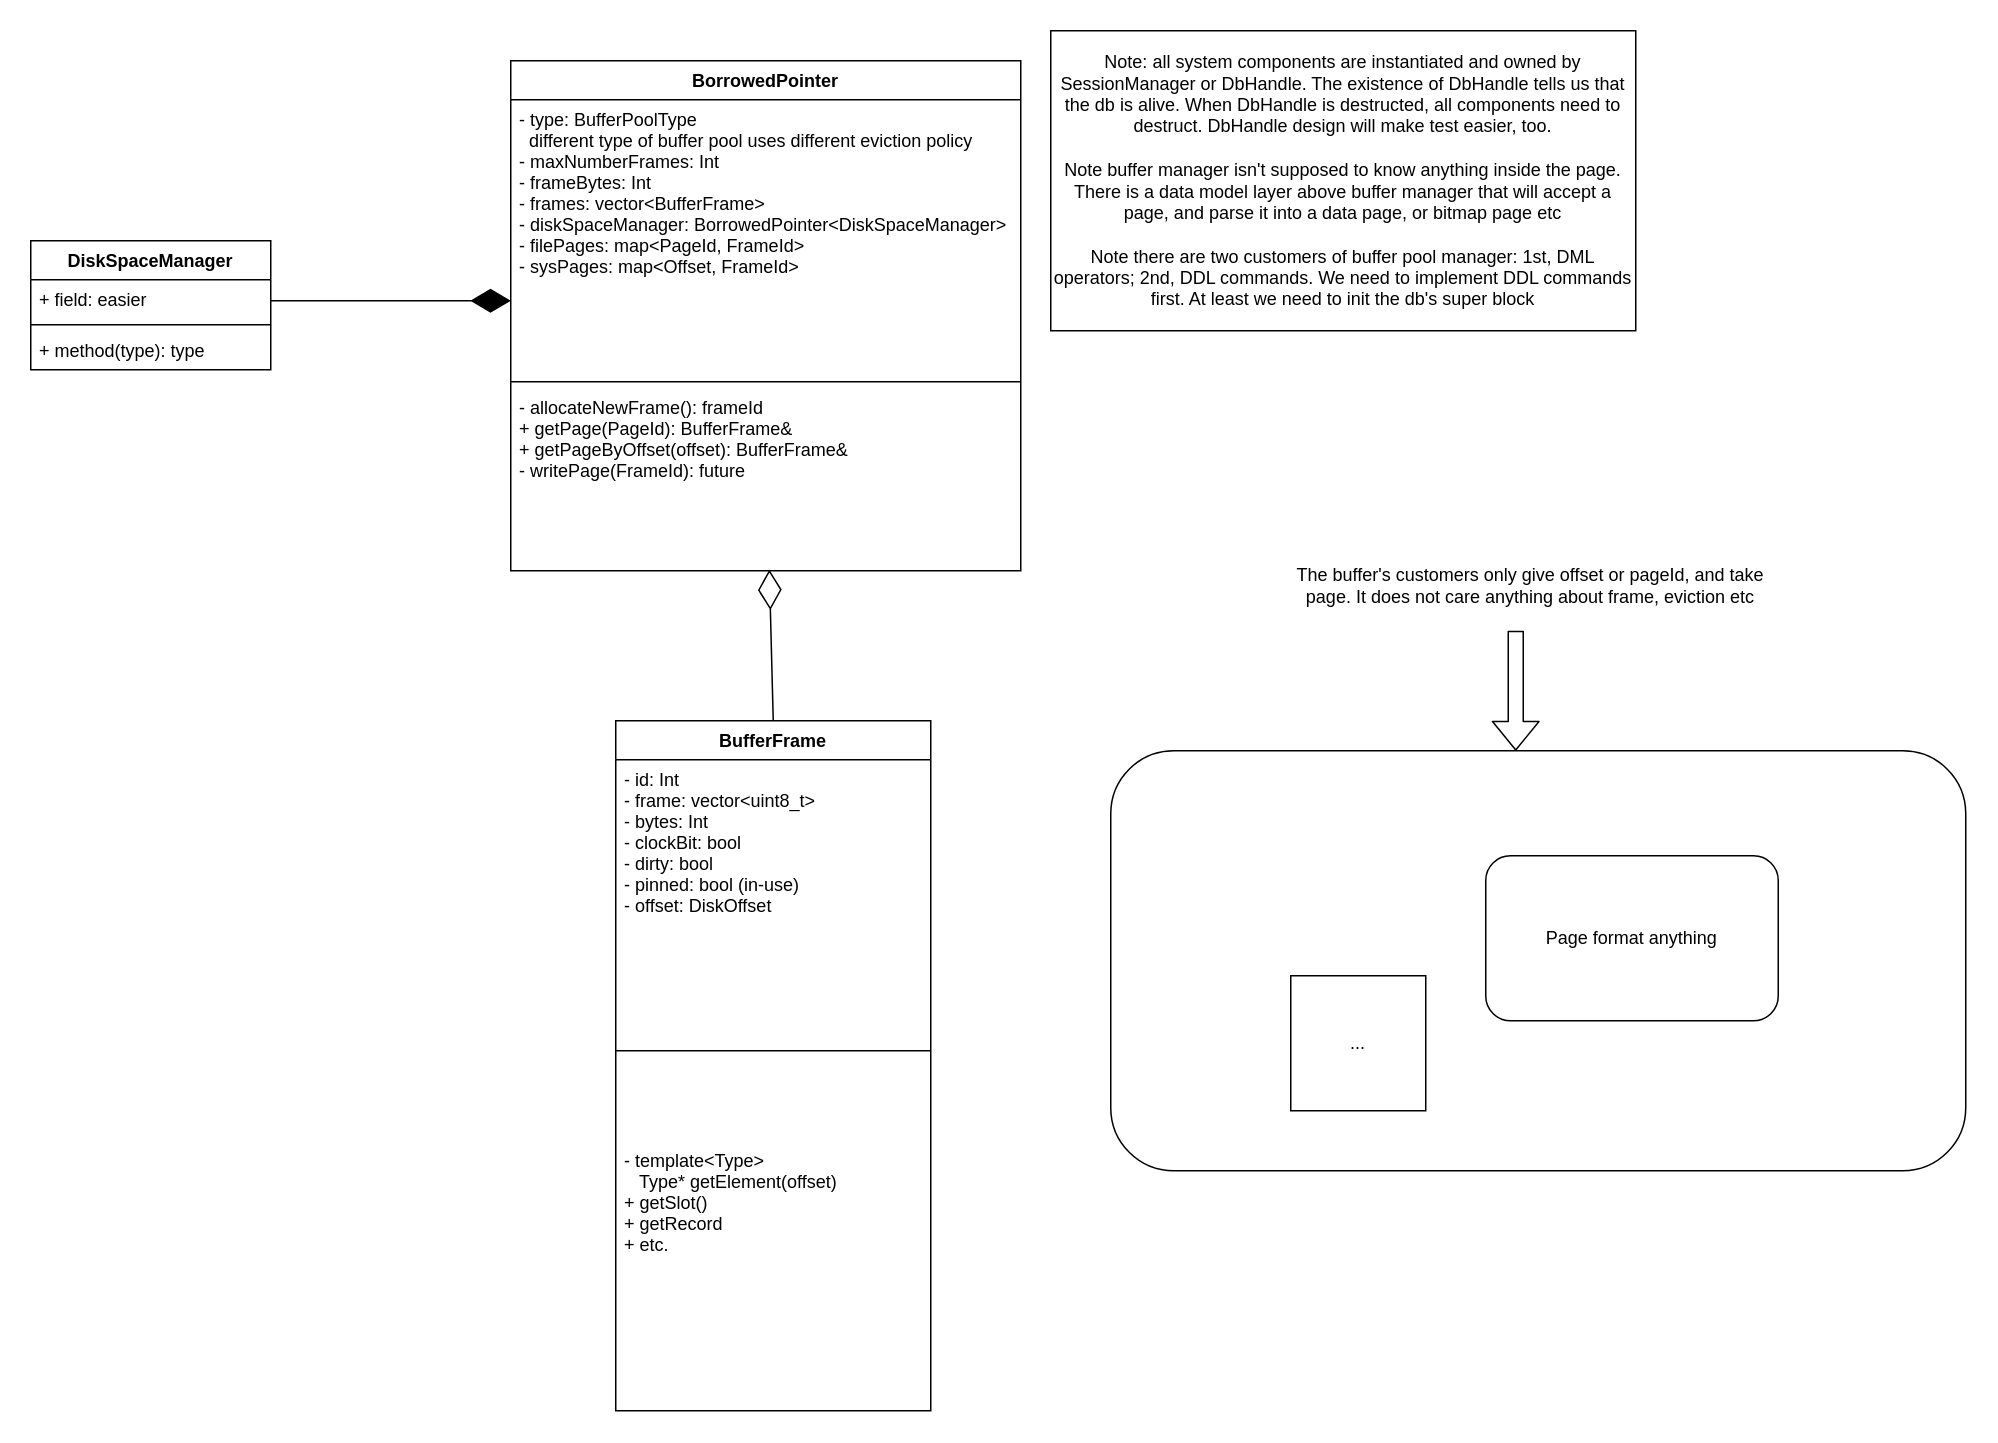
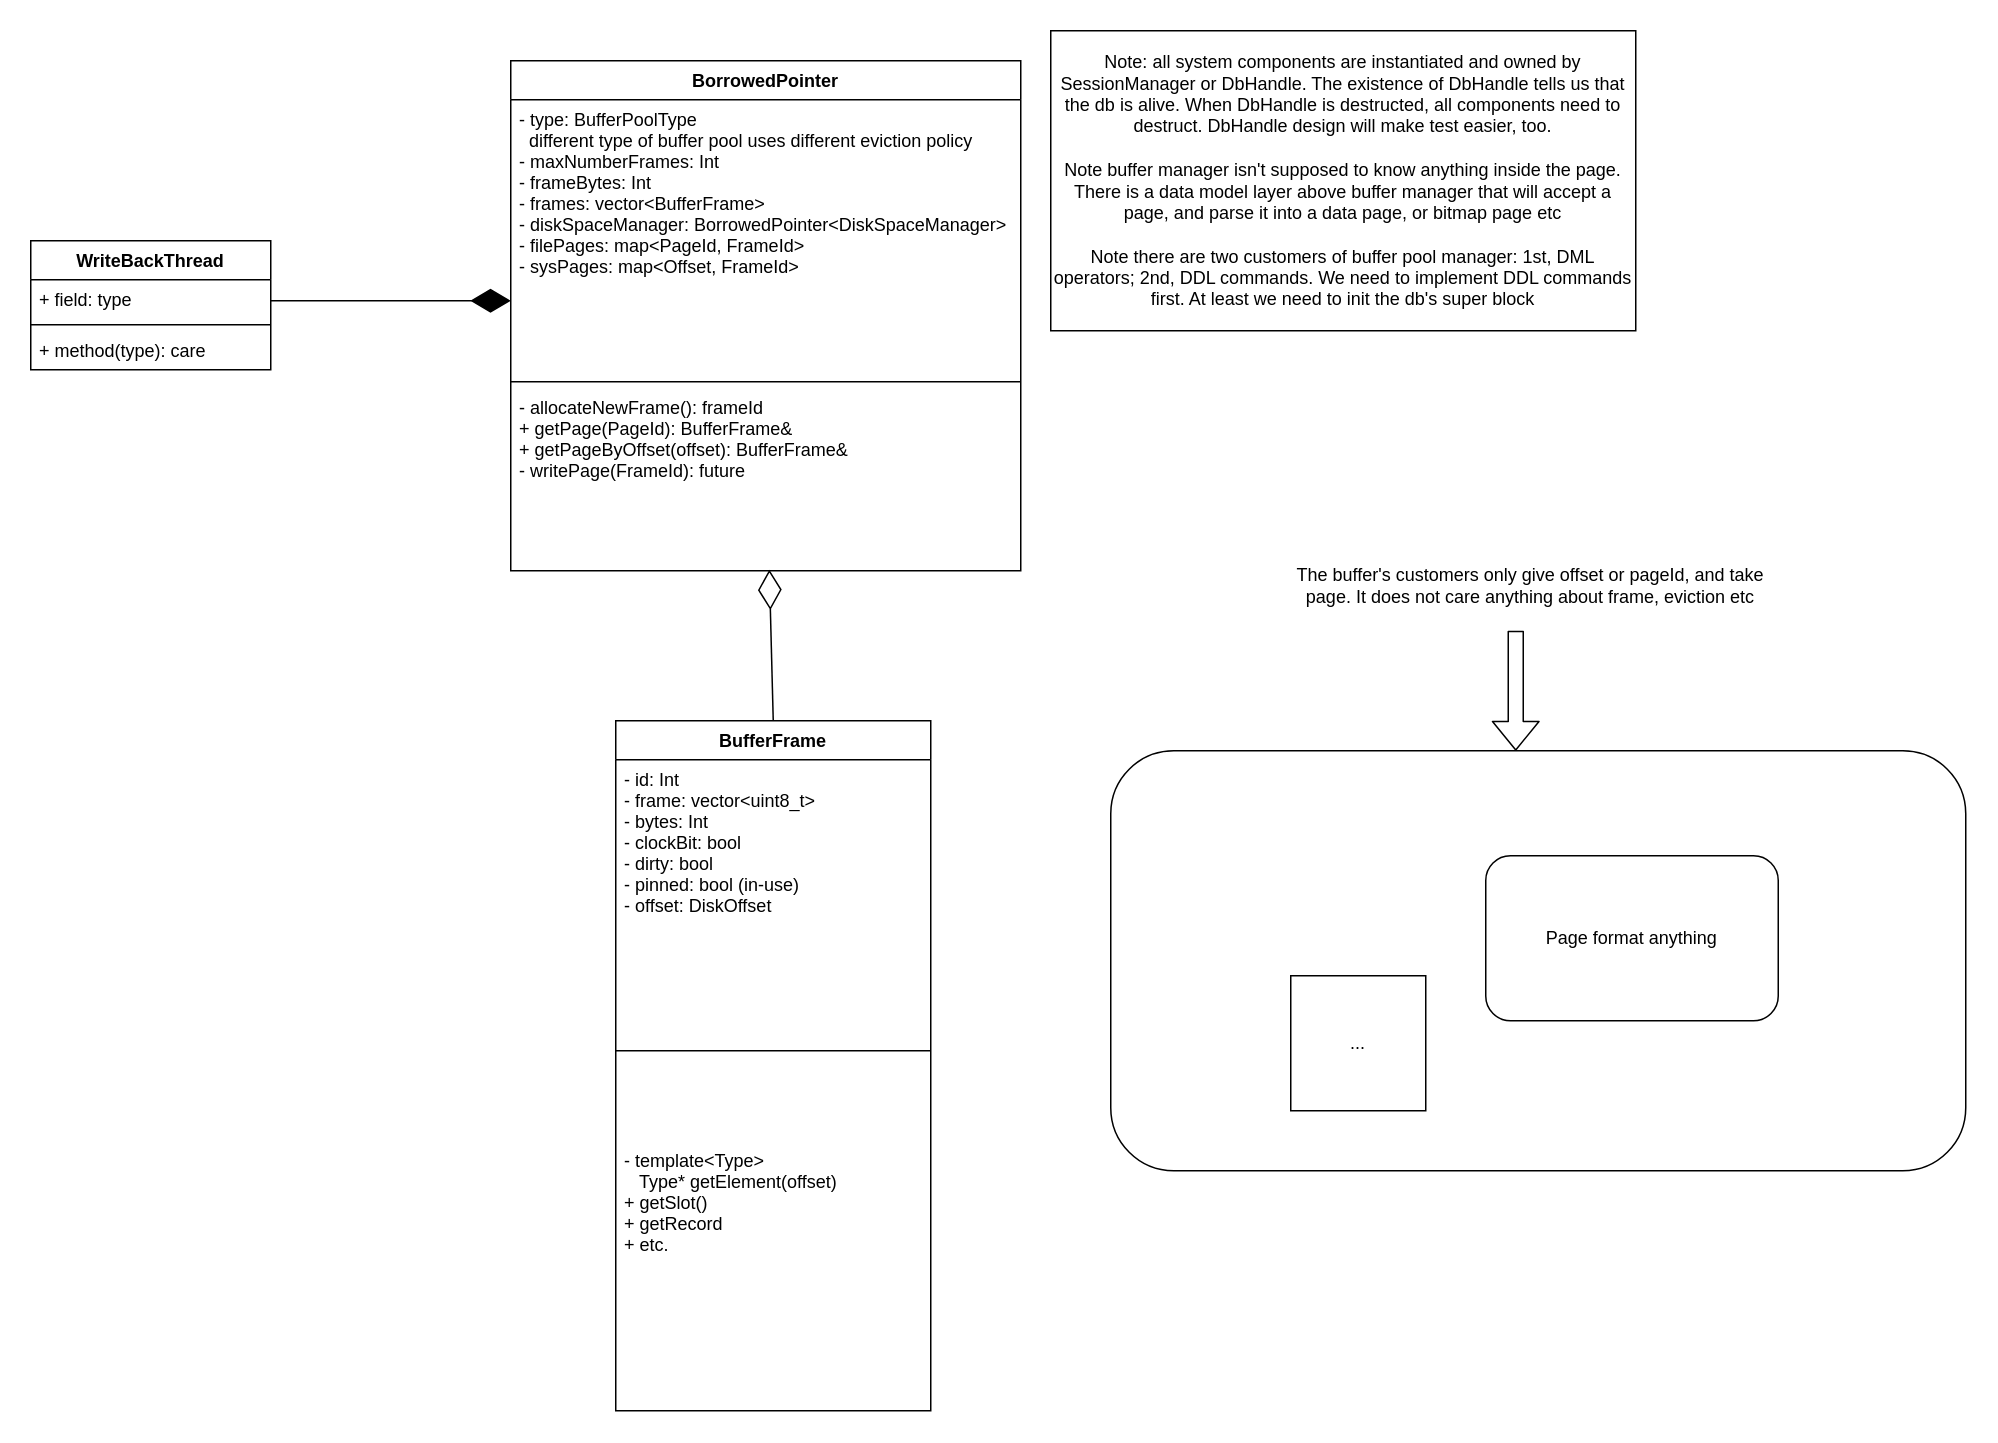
- <mxCell id="15" value="DiskSpaceManager" style="swimlane;fontStyle=1;align=center;verticalAlign=top;childLayout=stackLayout;horizontal=1;startSize=26;horizontalStack=0;resizeParent=1;resizeParentMax=0;resizeLast=0;collapsible=1;marginBottom=0;" parent="1" vertex="1"><mxGeometry x="20" y="160" width="160" height="86" as="geometry" /></mxCell>
+ <mxCell id="15" value="WriteBackThread" style="swimlane;fontStyle=1;align=center;verticalAlign=top;childLayout=stackLayout;horizontal=1;startSize=26;horizontalStack=0;resizeParent=1;resizeParentMax=0;resizeLast=0;collapsible=1;marginBottom=0;" parent="1" vertex="1"><mxGeometry x="20" y="160" width="160" height="86" as="geometry" /></mxCell>
- <mxCell id="16" value="+ field: easier" style="text;strokeColor=none;fillColor=none;align=left;verticalAlign=top;spacingLeft=4;spacingRight=4;overflow=hidden;rotatable=0;points=[[0,0.5],[1,0.5]];portConstraint=eastwest;" parent="15" vertex="1"><mxGeometry y="26" width="160" height="26" as="geometry" /></mxCell>
+ <mxCell id="16" value="+ field: type" style="text;strokeColor=none;fillColor=none;align=left;verticalAlign=top;spacingLeft=4;spacingRight=4;overflow=hidden;rotatable=0;points=[[0,0.5],[1,0.5]];portConstraint=eastwest;" parent="15" vertex="1"><mxGeometry y="26" width="160" height="26" as="geometry" /></mxCell>
- <mxCell id="18" value="+ method(type): type" style="text;strokeColor=none;fillColor=none;align=left;verticalAlign=top;spacingLeft=4;spacingRight=4;overflow=hidden;rotatable=0;points=[[0,0.5],[1,0.5]];portConstraint=eastwest;" parent="15" vertex="1"><mxGeometry y="60" width="160" height="26" as="geometry" /></mxCell>
+ <mxCell id="18" value="+ method(type): care" style="text;strokeColor=none;fillColor=none;align=left;verticalAlign=top;spacingLeft=4;spacingRight=4;overflow=hidden;rotatable=0;points=[[0,0.5],[1,0.5]];portConstraint=eastwest;" parent="15" vertex="1"><mxGeometry y="60" width="160" height="26" as="geometry" /></mxCell>
